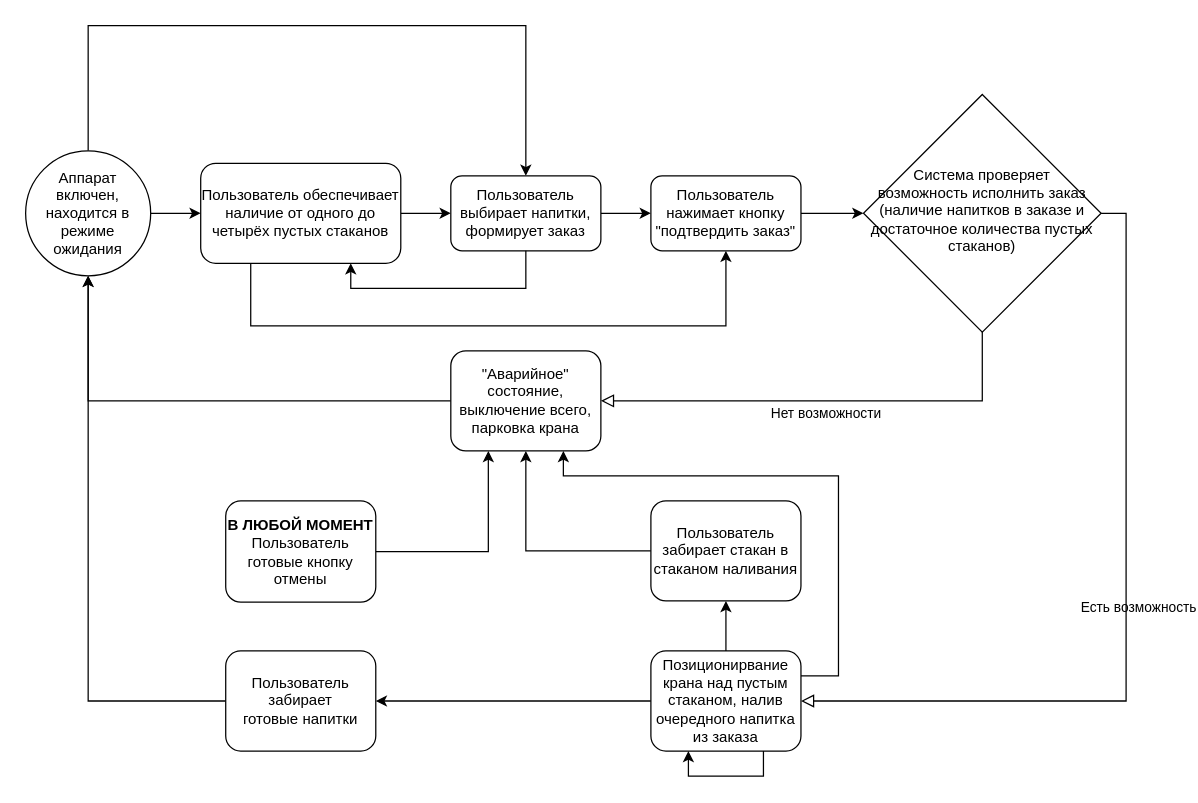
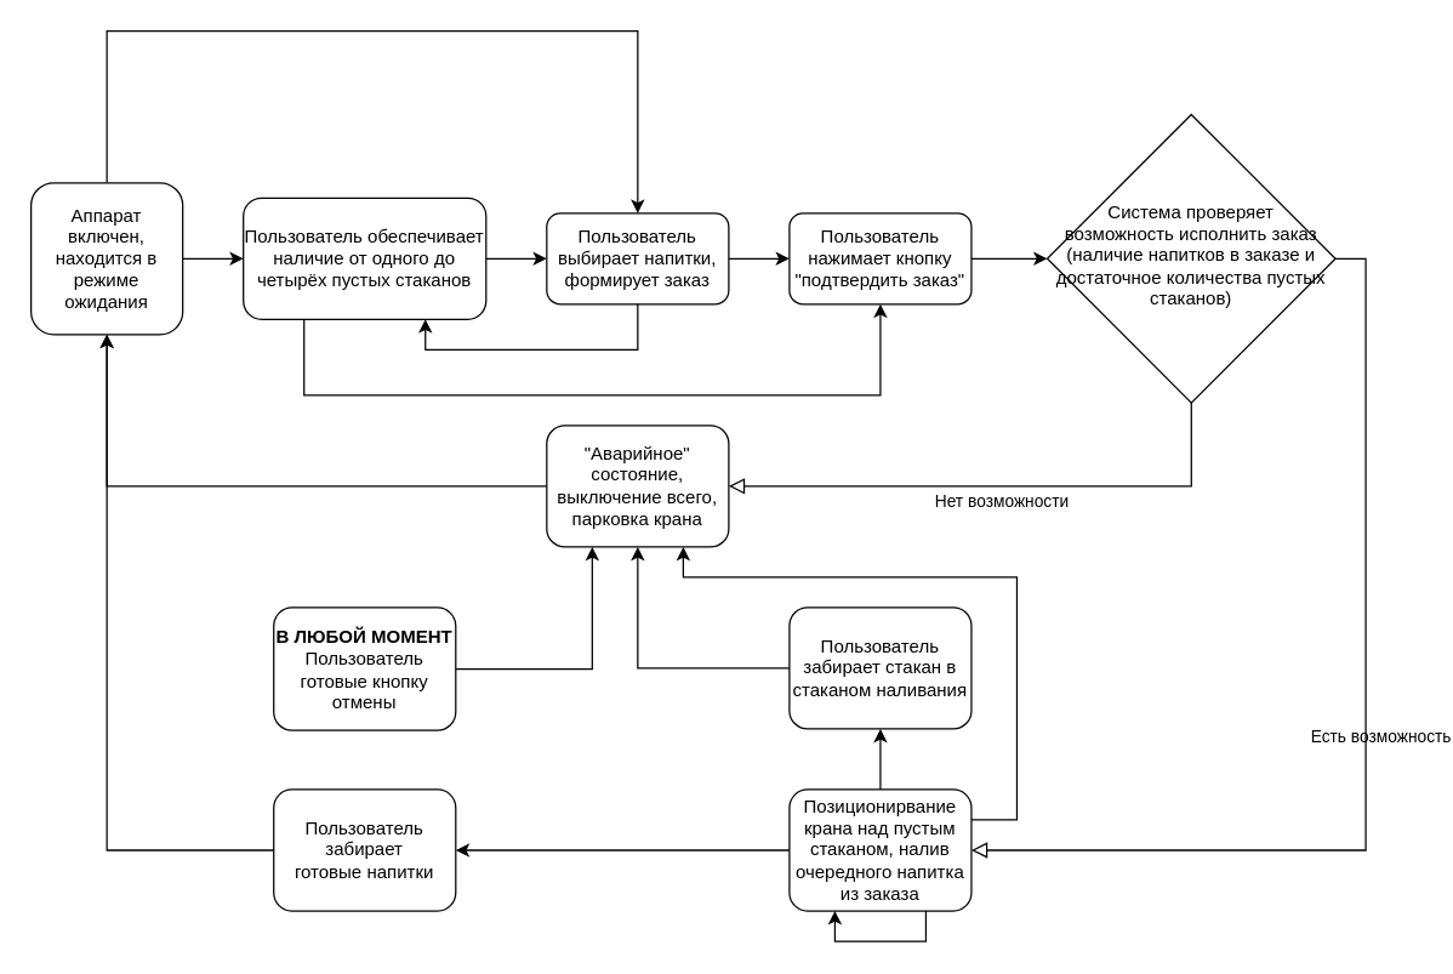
- <mxCell id="9" value="Аппарат включен, находится в режиме ожидания" style="ellipse;whiteSpace=wrap;html=1;aspect=fixed;" parent="1" vertex="1"><mxGeometry x="20" y="120" width="100" height="100" as="geometry" /></mxCell>
+ <mxCell id="9" value="Аппарат включен, находится в режиме ожидания" style="whiteSpace=wrap;html=1;aspect=fixed;rounded=1;" parent="1" vertex="1"><mxGeometry x="20" y="120" width="100" height="100" as="geometry" /></mxCell>
